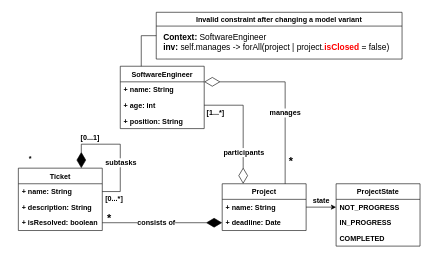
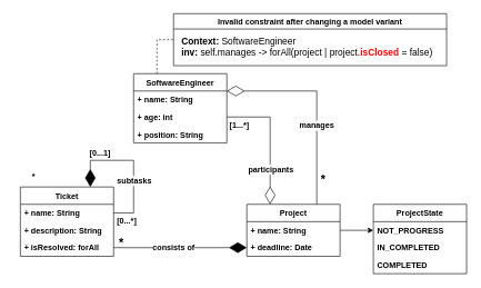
- <mxCell id="29" value="" style="endArrow=none;dashed=0;html=1;rounded=0;fontSize=14;fontColor=#FF0000;exitX=0.25;exitY=0;exitDx=0;exitDy=0;entryX=0;entryY=0.5;entryDx=0;entryDy=0;" edge="1" parent="1" source="2" target="27"><mxGeometry width="50" height="50" relative="1" as="geometry"><mxPoint x="290" y="210" as="sourcePoint" /><mxPoint x="340" y="160" as="targetPoint" /><Array as="points"><mxPoint x="235" y="59" /></Array></mxGeometry></mxCell>
+ <mxCell id="29" value="" style="endArrow=none;dashed=1;html=1;rounded=0;fontSize=14;fontColor=#FF0000;exitX=0.25;exitY=0;exitDx=0;exitDy=0;entryX=0;entryY=0.5;entryDx=0;entryDy=0;" edge="1" parent="1" source="2" target="27"><mxGeometry width="50" height="50" relative="1" as="geometry"><mxPoint x="290" y="210" as="sourcePoint" /><mxPoint x="340" y="160" as="targetPoint" /><Array as="points"><mxPoint x="235" y="59" /></Array></mxGeometry></mxCell>
- <mxCell id="35" value="&lt;font color=&quot;#000000&quot; style=&quot;font-size: 12px;&quot;&gt;&lt;b&gt;state&lt;/b&gt;&lt;/font&gt;" style="text;html=1;align=center;verticalAlign=middle;resizable=0;points=[];autosize=1;strokeColor=none;fillColor=none;fontSize=12;fontColor=#FF0000;" vertex="1" parent="1"><mxGeometry x="510" y="320" width="50" height="30" as="geometry" /></mxCell>
- <mxCell id="9" value="+ isResolved: boolean" style="text;strokeColor=none;fillColor=none;align=left;verticalAlign=top;spacingLeft=4;spacingRight=4;overflow=hidden;rotatable=0;points=[[0,0.5],[1,0.5]];portConstraint=eastwest;fontStyle=1" parent="6" vertex="1"><mxGeometry y="78" width="140" height="26" as="geometry" /></mxCell>
+ <mxCell id="9" value="+ isResolved: forAll" style="text;strokeColor=none;fillColor=none;align=left;verticalAlign=top;spacingLeft=4;spacingRight=4;overflow=hidden;rotatable=0;points=[[0,0.5],[1,0.5]];portConstraint=eastwest;fontStyle=1" parent="6" vertex="1"><mxGeometry y="78" width="140" height="26" as="geometry" /></mxCell>
- <mxCell id="32" value="IN_PROGRESS" style="text;strokeColor=none;fillColor=none;align=left;verticalAlign=top;spacingLeft=4;spacingRight=4;overflow=hidden;rotatable=0;points=[[0,0.5],[1,0.5]];portConstraint=eastwest;fontStyle=1" vertex="1" parent="30"><mxGeometry y="52" width="140" height="26" as="geometry" /></mxCell>
+ <mxCell id="32" value="IN_COMPLETED" style="text;strokeColor=none;fillColor=none;align=left;verticalAlign=top;spacingLeft=4;spacingRight=4;overflow=hidden;rotatable=0;points=[[0,0.5],[1,0.5]];portConstraint=eastwest;fontStyle=1" vertex="1" parent="30"><mxGeometry y="52" width="140" height="26" as="geometry" /></mxCell>
